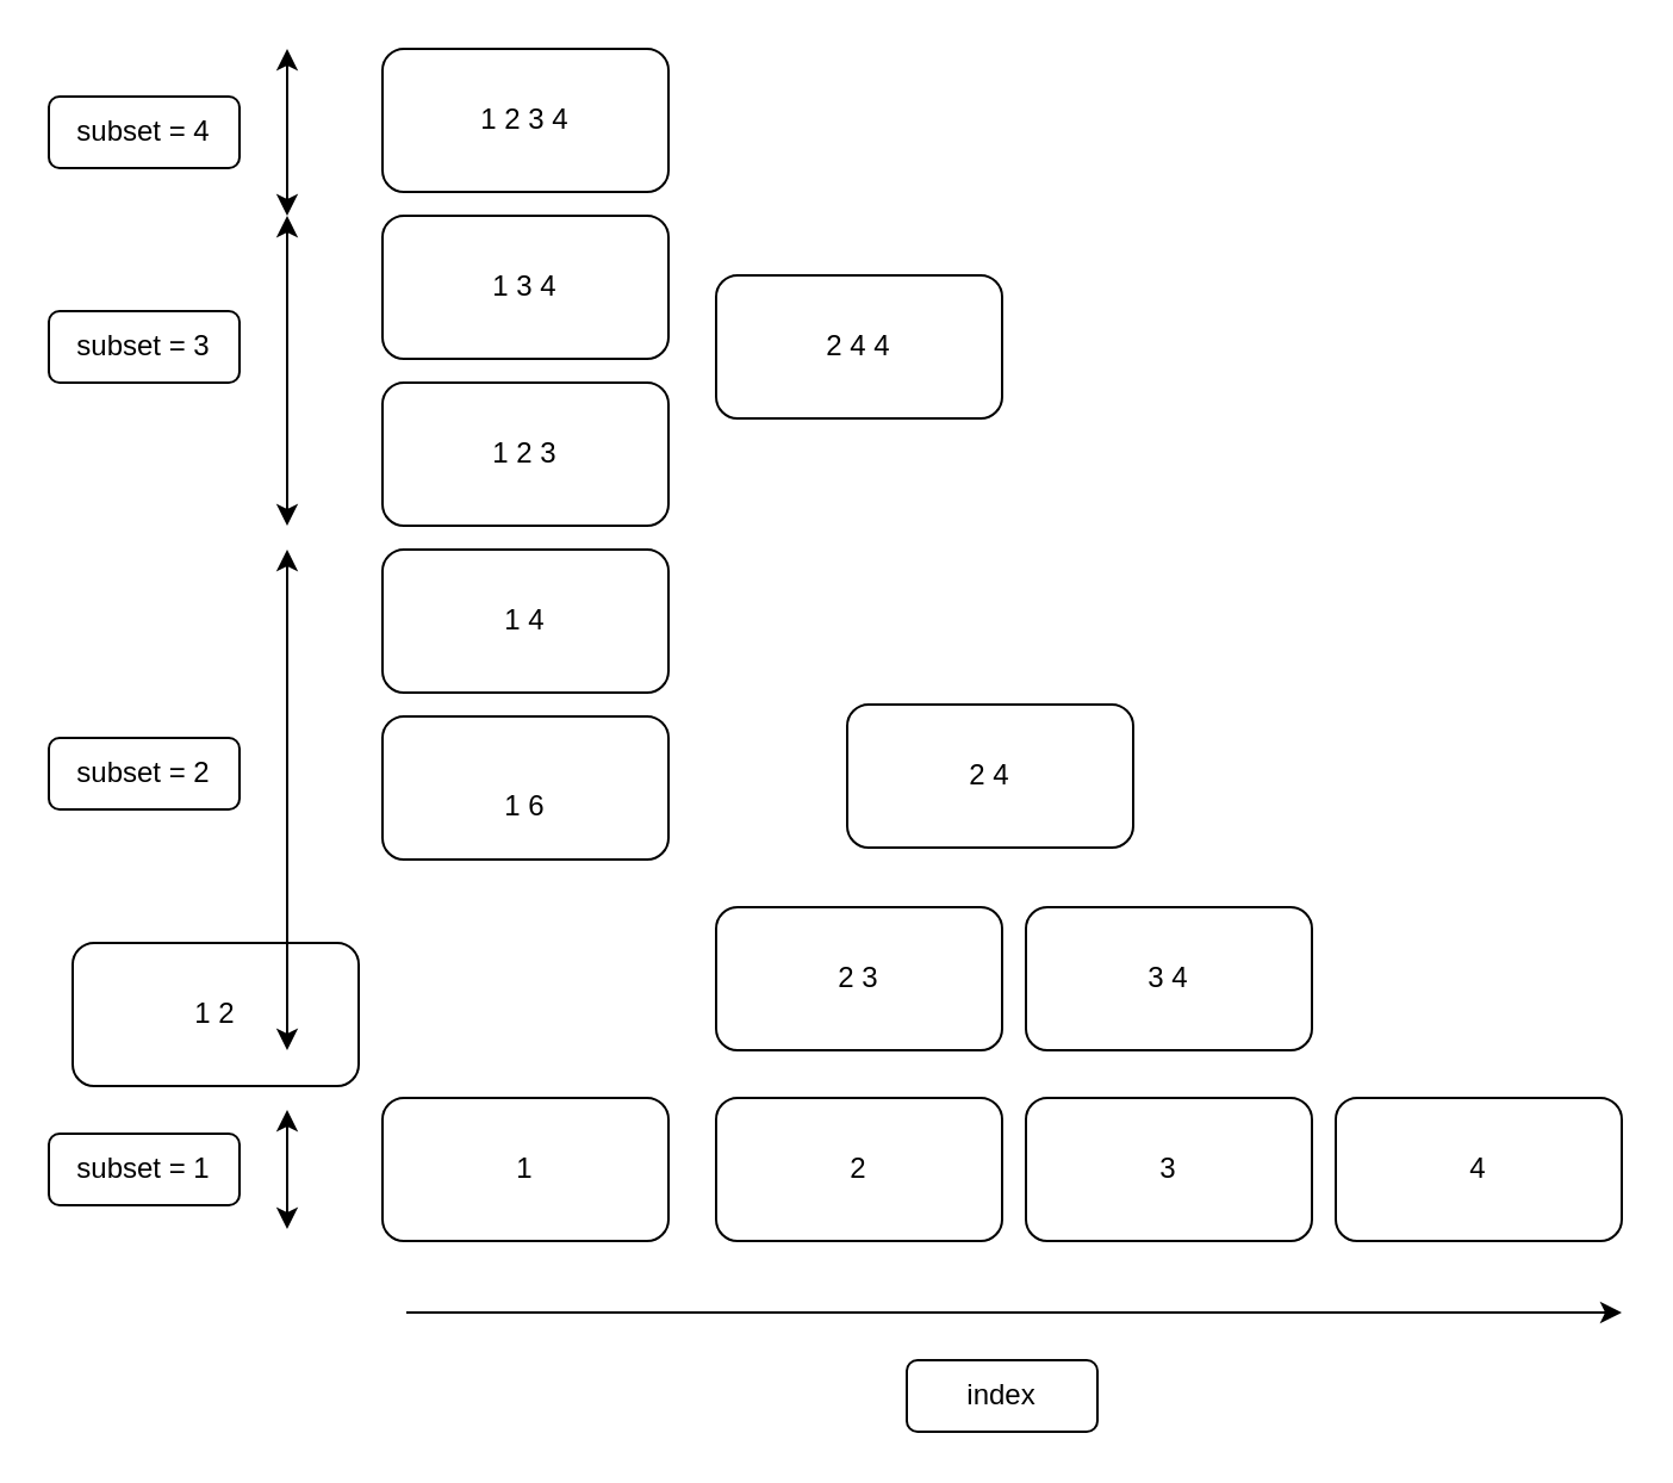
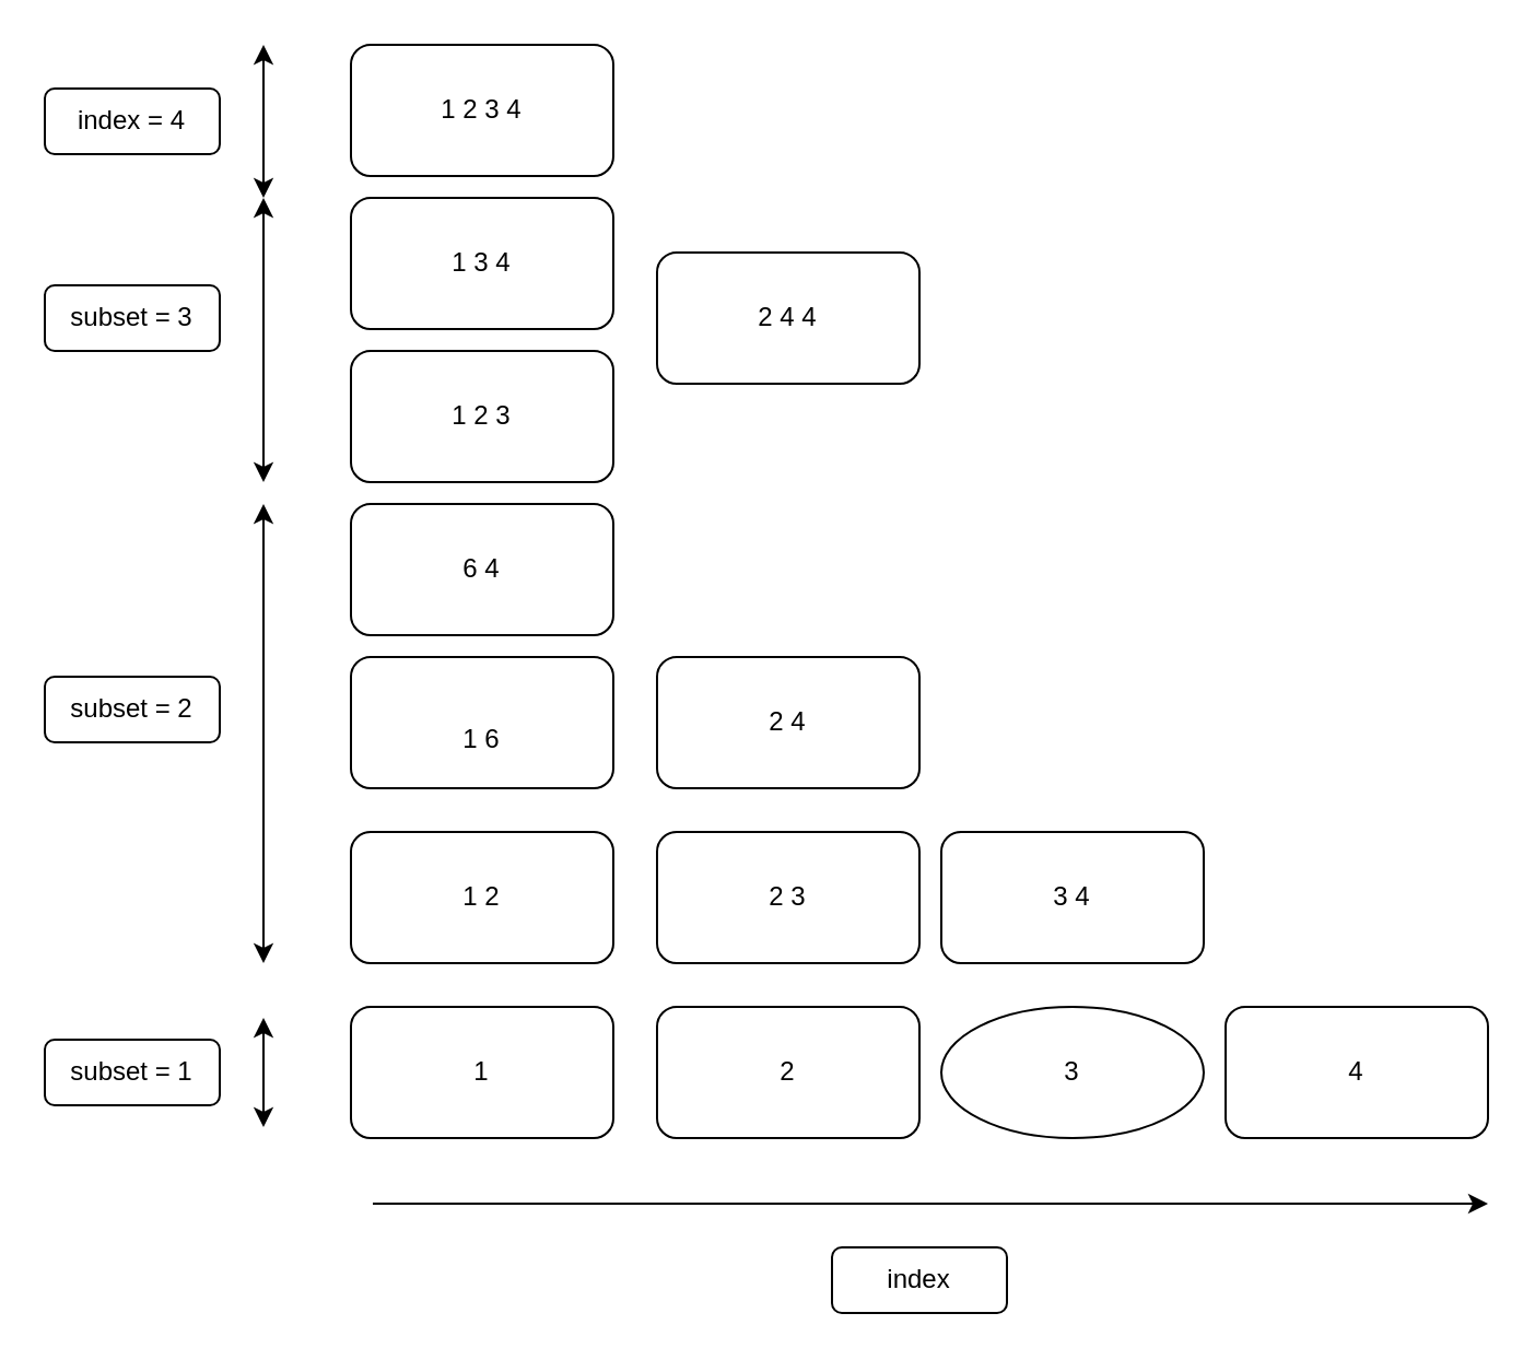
- <mxCell id="20" value="subset = 4" style="rounded=1;whiteSpace=wrap;html=1;" parent="1" vertex="1"><mxGeometry x="20" y="40" width="80" height="30" as="geometry" /></mxCell>
+ <mxCell id="20" value="index = 4" style="rounded=1;whiteSpace=wrap;html=1;" parent="1" vertex="1"><mxGeometry x="20" y="40" width="80" height="30" as="geometry" /></mxCell>
- <mxCell id="13" value="1 4" style="rounded=1;whiteSpace=wrap;html=1;" parent="1" vertex="1"><mxGeometry x="160" y="230" width="120" height="60" as="geometry" /></mxCell>
+ <mxCell id="13" value="6 4" style="rounded=1;whiteSpace=wrap;html=1;" parent="1" vertex="1"><mxGeometry x="160" y="230" width="120" height="60" as="geometry" /></mxCell>
- <mxCell id="4" value="2 4" style="rounded=1;whiteSpace=wrap;html=1;" parent="1" vertex="1"><mxGeometry x="355" y="295" width="120" height="60" as="geometry" /></mxCell>
+ <mxCell id="4" value="2 4" style="rounded=1;whiteSpace=wrap;html=1;" parent="1" vertex="1"><mxGeometry x="300" y="300" width="120" height="60" as="geometry" /></mxCell>
- <mxCell id="14" value="1 2" style="rounded=1;whiteSpace=wrap;html=1;" parent="1" vertex="1"><mxGeometry x="30" y="395" width="120" height="60" as="geometry" /></mxCell>
+ <mxCell id="14" value="1 2" style="rounded=1;whiteSpace=wrap;html=1;" parent="1" vertex="1"><mxGeometry x="160" y="380" width="120" height="60" as="geometry" /></mxCell>
- <mxCell id="7" value="3" style="rounded=1;whiteSpace=wrap;html=1;" parent="1" vertex="1"><mxGeometry x="430" y="460" width="120" height="60" as="geometry" /></mxCell>
+ <mxCell id="7" value="3" style="ellipse;whiteSpace=wrap;html=1;" parent="1" vertex="1"><mxGeometry x="430" y="460" width="120" height="60" as="geometry" /></mxCell>
